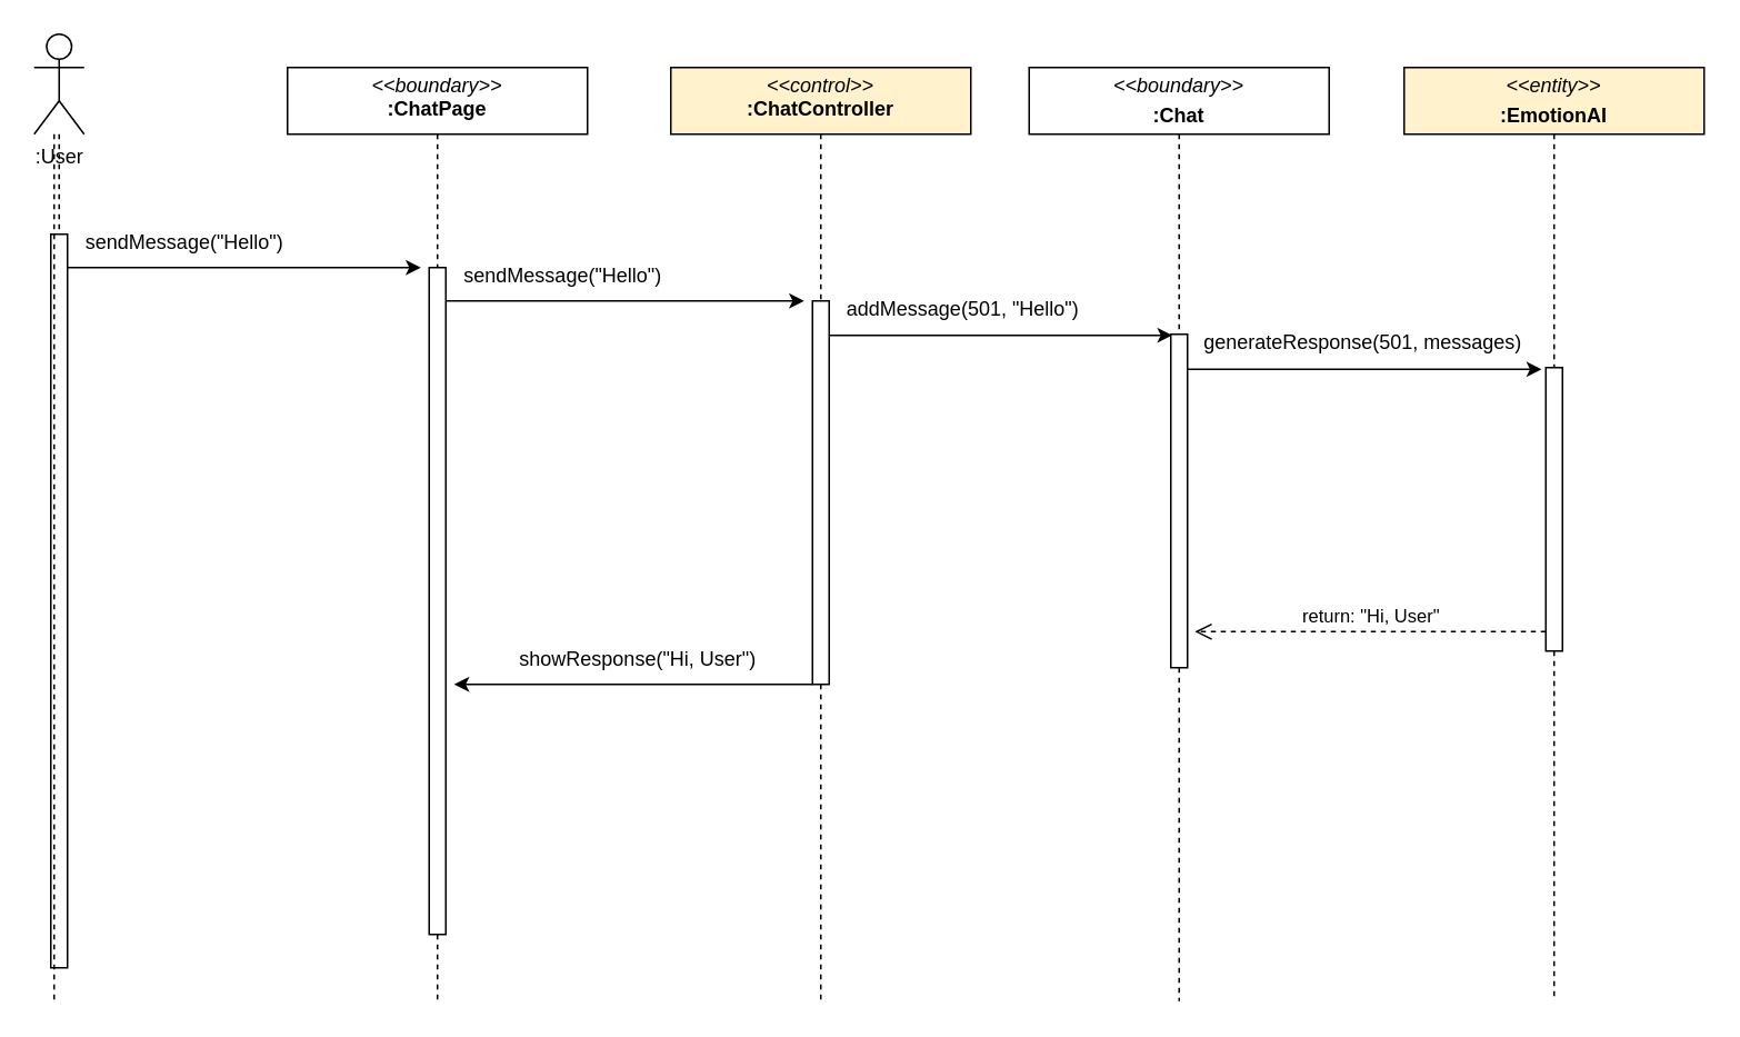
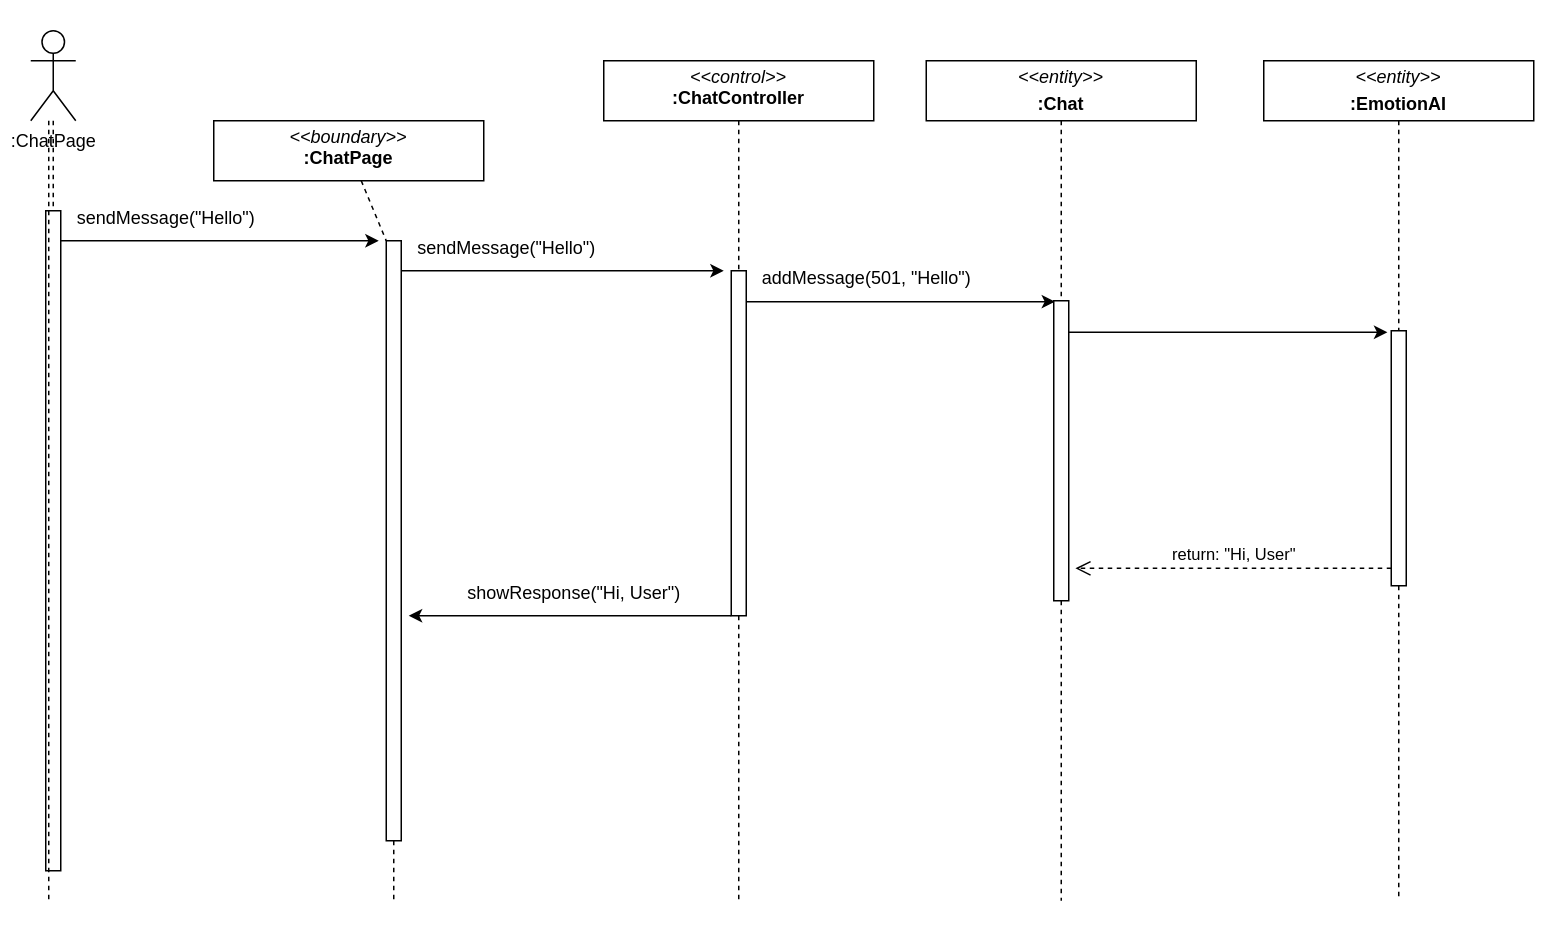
- <mxCell id="8" value="&lt;p style=&quot;margin:0px;margin-top:4px;text-align:center;&quot;&gt;&lt;i&gt;&amp;lt;&amp;lt;boundary&lt;/i&gt;&lt;i style=&quot;background-color: initial;&quot;&gt;&amp;gt;&amp;gt;&lt;/i&gt;&lt;/p&gt;&lt;p style=&quot;margin:0px;margin-top:4px;text-align:center;&quot;&gt;&lt;b&gt;:Chat&lt;/b&gt;&lt;/p&gt;" style="verticalAlign=top;align=left;overflow=fill;fontSize=12;fontFamily=Helvetica;html=1;" parent="1" vertex="1"><mxGeometry x="617" y="40" width="180" height="40" as="geometry" /></mxCell>
+ <mxCell id="8" value="&lt;p style=&quot;margin:0px;margin-top:4px;text-align:center;&quot;&gt;&lt;i&gt;&amp;lt;&amp;lt;entity&lt;/i&gt;&lt;i style=&quot;background-color: initial;&quot;&gt;&amp;gt;&amp;gt;&lt;/i&gt;&lt;/p&gt;&lt;p style=&quot;margin:0px;margin-top:4px;text-align:center;&quot;&gt;&lt;b&gt;:Chat&lt;/b&gt;&lt;/p&gt;" style="verticalAlign=top;align=left;overflow=fill;fontSize=12;fontFamily=Helvetica;html=1;" parent="1" vertex="1"><mxGeometry x="617" y="40" width="180" height="40" as="geometry" /></mxCell>
- <mxCell id="4" value="&lt;p style=&quot;margin:0px;margin-top:4px;text-align:center;&quot;&gt;&lt;i&gt;&amp;lt;&amp;lt;boundary&amp;gt;&amp;gt;&lt;/i&gt;&lt;br&gt;&lt;b&gt;:ChatPage&lt;/b&gt;&lt;/p&gt;" style="verticalAlign=top;align=left;overflow=fill;fontSize=12;fontFamily=Helvetica;html=1;" parent="1" vertex="1"><mxGeometry x="172" y="40" width="180" height="40" as="geometry" /></mxCell>
+ <mxCell id="4" value="&lt;p style=&quot;margin:0px;margin-top:4px;text-align:center;&quot;&gt;&lt;i&gt;&amp;lt;&amp;lt;boundary&amp;gt;&amp;gt;&lt;/i&gt;&lt;br&gt;&lt;b&gt;:ChatPage&lt;/b&gt;&lt;/p&gt;" style="verticalAlign=top;align=left;overflow=fill;fontSize=12;fontFamily=Helvetica;html=1;" parent="1" vertex="1"><mxGeometry x="142" y="80" width="180" height="40" as="geometry" /></mxCell>
- <mxCell id="6" value="&lt;p style=&quot;margin:0px;margin-top:4px;text-align:center;&quot;&gt;&lt;i&gt;&amp;lt;&amp;lt;control&amp;gt;&amp;gt;&lt;/i&gt;&lt;br&gt;&lt;b&gt;:ChatController&lt;/b&gt;&lt;/p&gt;" style="verticalAlign=top;align=left;overflow=fill;fontSize=12;fontFamily=Helvetica;html=1;fillColor=#fff2cc;" parent="1" vertex="1"><mxGeometry x="402" y="40" width="180" height="40" as="geometry" /></mxCell>
+ <mxCell id="6" value="&lt;p style=&quot;margin:0px;margin-top:4px;text-align:center;&quot;&gt;&lt;i&gt;&amp;lt;&amp;lt;control&amp;gt;&amp;gt;&lt;/i&gt;&lt;br&gt;&lt;b&gt;:ChatController&lt;/b&gt;&lt;/p&gt;" style="verticalAlign=top;align=left;overflow=fill;fontSize=12;fontFamily=Helvetica;html=1;" parent="1" vertex="1"><mxGeometry x="402" y="40" width="180" height="40" as="geometry" /></mxCell>
- <mxCell id="27" value="&lt;p style=&quot;margin:0px;margin-top:4px;text-align:center;&quot;&gt;&lt;i&gt;&amp;lt;&amp;lt;entity&lt;/i&gt;&lt;i style=&quot;background-color: initial;&quot;&gt;&amp;gt;&amp;gt;&lt;/i&gt;&lt;/p&gt;&lt;p style=&quot;margin:0px;margin-top:4px;text-align:center;&quot;&gt;&lt;b&gt;:EmotionAI&lt;/b&gt;&lt;/p&gt;" style="verticalAlign=top;align=left;overflow=fill;fontSize=12;fontFamily=Helvetica;html=1;fillColor=#fff2cc;" vertex="1" parent="1"><mxGeometry x="842" y="40" width="180" height="40" as="geometry" /></mxCell>
+ <mxCell id="27" value="&lt;p style=&quot;margin:0px;margin-top:4px;text-align:center;&quot;&gt;&lt;i&gt;&amp;lt;&amp;lt;entity&lt;/i&gt;&lt;i style=&quot;background-color: initial;&quot;&gt;&amp;gt;&amp;gt;&lt;/i&gt;&lt;/p&gt;&lt;p style=&quot;margin:0px;margin-top:4px;text-align:center;&quot;&gt;&lt;b&gt;:EmotionAI&lt;/b&gt;&lt;/p&gt;" style="verticalAlign=top;align=left;overflow=fill;fontSize=12;fontFamily=Helvetica;html=1;" vertex="1" parent="1"><mxGeometry x="842" y="40" width="180" height="40" as="geometry" /></mxCell>
- <mxCell id="2" value=":User" style="shape=umlActor;verticalLabelPosition=bottom;verticalAlign=top;html=1;outlineConnect=0;" parent="1" vertex="1"><mxGeometry x="20" y="20" width="30" height="60" as="geometry" /></mxCell>
+ <mxCell id="2" value=":ChatPage" style="shape=umlActor;verticalLabelPosition=bottom;verticalAlign=top;html=1;outlineConnect=0;" parent="1" vertex="1"><mxGeometry x="20" y="20" width="30" height="60" as="geometry" /></mxCell>
- <mxCell id="30" value="generateResponse(501, messages)" style="text;html=1;align=center;verticalAlign=middle;resizable=0;points=[];autosize=1;strokeColor=none;fillColor=none;" vertex="1" parent="1"><mxGeometry x="712" y="190" width="210" height="30" as="geometry" /></mxCell>
